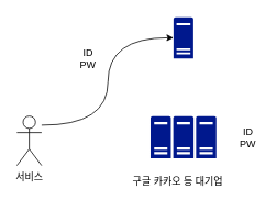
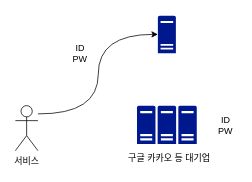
- <mxCell id="6" value="구글 카카오 등 대기업" style="text;html=1;align=center;verticalAlign=middle;resizable=0;points=[];autosize=1;strokeColor=none;fillColor=none;" parent="1" vertex="1"><mxGeometry x="150" y="210" width="130" height="20" as="geometry" /></mxCell>
+ <mxCell id="6" value="구글 카카오 등 대기업" style="text;html=1;align=center;verticalAlign=middle;resizable=0;points=[];autosize=1;strokeColor=none;fillColor=none;" parent="1" vertex="1"><mxGeometry x="160" y="200" width="130" height="20" as="geometry" /></mxCell>
